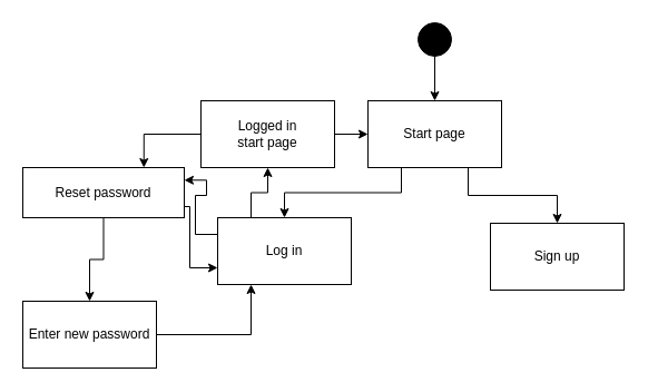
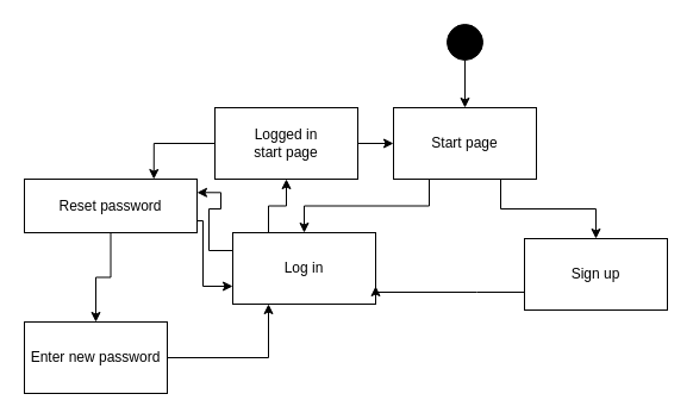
+ <mxCell id="16" style="edgeStyle=orthogonalEdgeStyle;rounded=0;orthogonalLoop=1;jettySize=auto;html=1;exitX=0;exitY=0.75;exitDx=0;exitDy=0;entryX=1;entryY=0.75;entryDx=0;entryDy=0;" edge="1" parent="1" source="17" target="9"><mxGeometry relative="1" as="geometry"><Array as="points"><mxPoint x="400" y="245" /><mxPoint x="400" y="245" /></Array></mxGeometry></mxCell>
